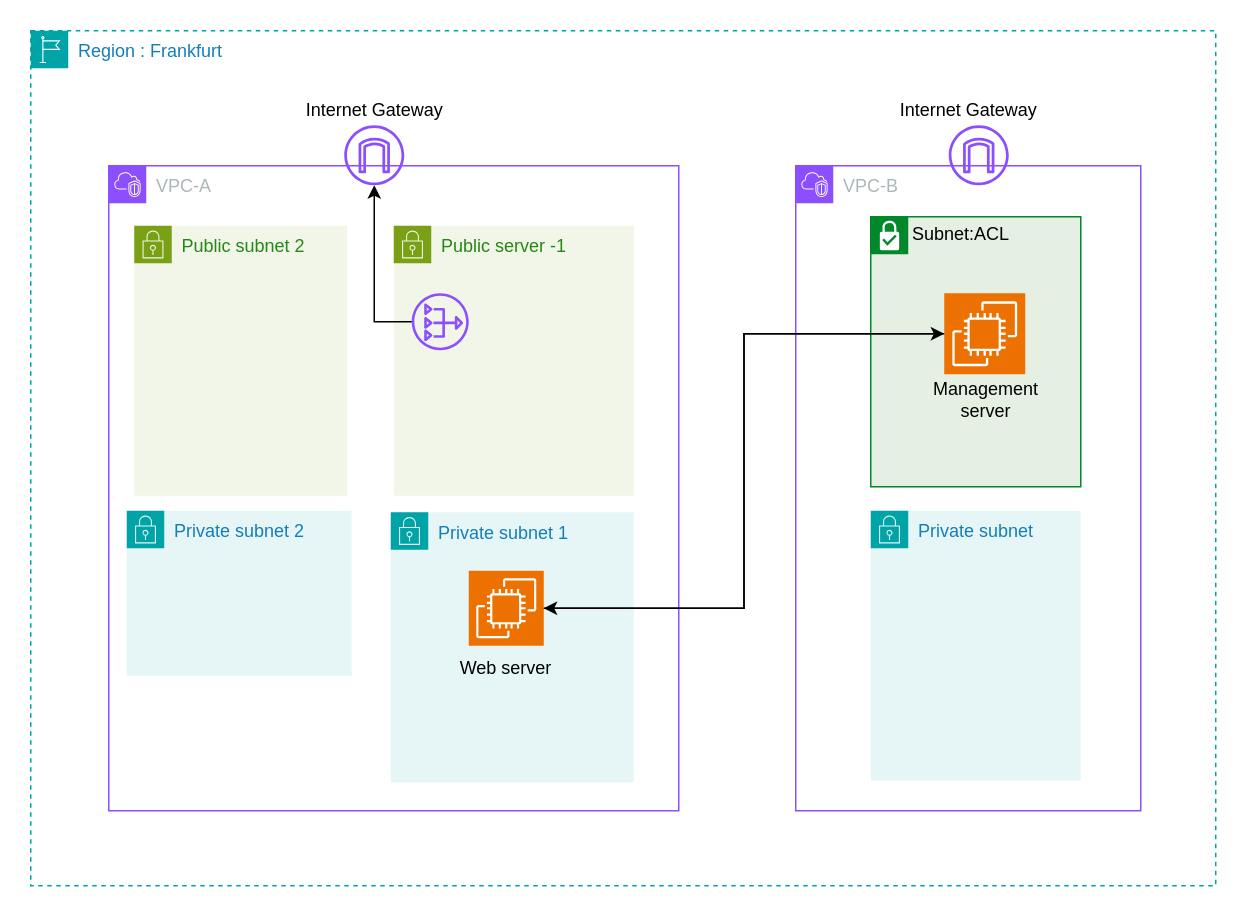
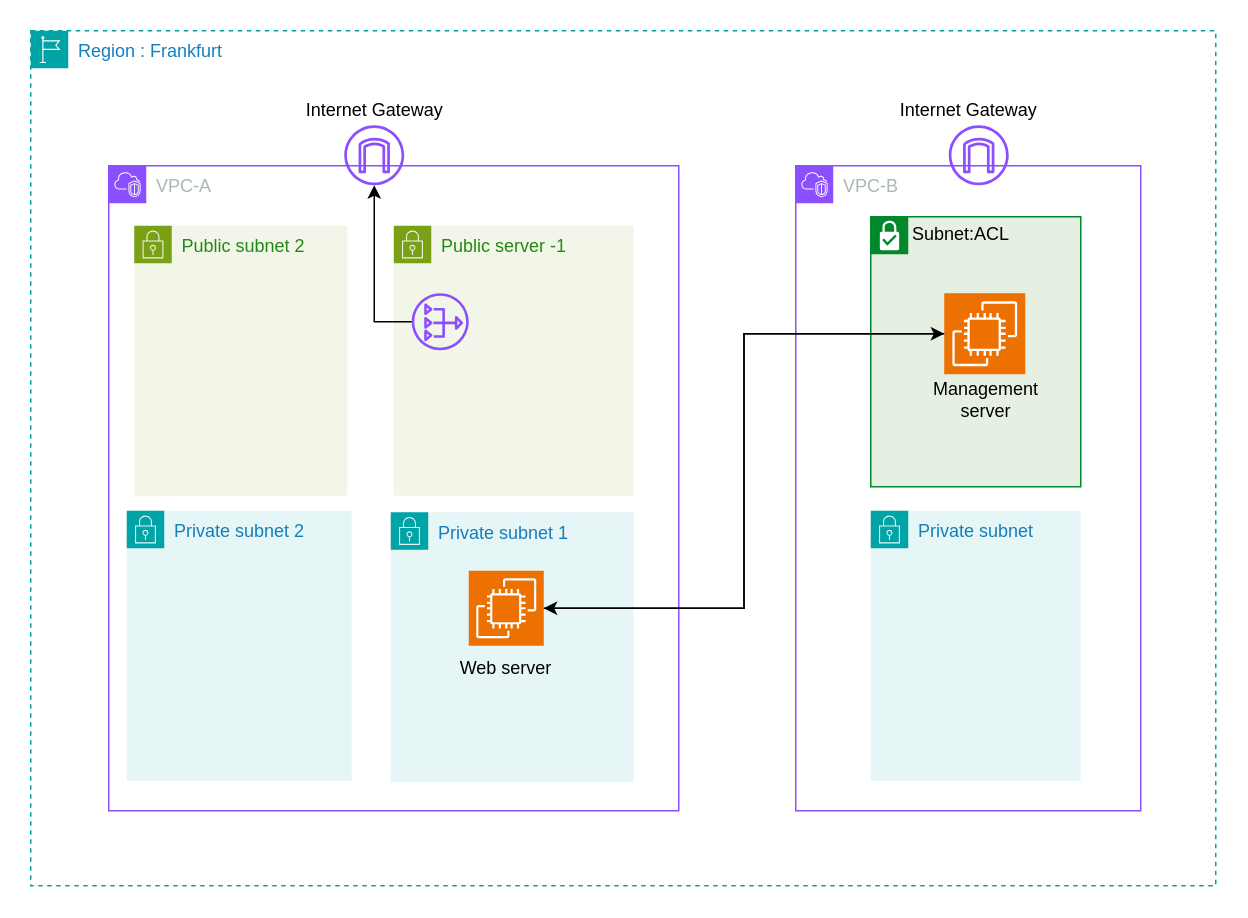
- <mxCell id="13" value="Private subnet 2" style="points=[[0,0],[0.25,0],[0.5,0],[0.75,0],[1,0],[1,0.25],[1,0.5],[1,0.75],[1,1],[0.75,1],[0.5,1],[0.25,1],[0,1],[0,0.75],[0,0.5],[0,0.25]];outlineConnect=0;gradientColor=none;html=1;whiteSpace=wrap;fontSize=12;fontStyle=0;container=1;pointerEvents=0;collapsible=0;recursiveResize=0;shape=mxgraph.aws4.group;grIcon=mxgraph.aws4.group_security_group;grStroke=0;strokeColor=#00A4A6;fillColor=#E6F6F7;verticalAlign=top;align=left;spacingLeft=30;fontColor=#147EBA;dashed=0;" vertex="1" parent="12"><mxGeometry x="12" y="230" width="150" height="110" as="geometry" /></mxCell>
+ <mxCell id="13" value="Private subnet 2" style="points=[[0,0],[0.25,0],[0.5,0],[0.75,0],[1,0],[1,0.25],[1,0.5],[1,0.75],[1,1],[0.75,1],[0.5,1],[0.25,1],[0,1],[0,0.75],[0,0.5],[0,0.25]];outlineConnect=0;gradientColor=none;html=1;whiteSpace=wrap;fontSize=12;fontStyle=0;container=1;pointerEvents=0;collapsible=0;recursiveResize=0;shape=mxgraph.aws4.group;grIcon=mxgraph.aws4.group_security_group;grStroke=0;strokeColor=#00A4A6;fillColor=#E6F6F7;verticalAlign=top;align=left;spacingLeft=30;fontColor=#147EBA;dashed=0;" vertex="1" parent="12"><mxGeometry x="12" y="230" width="150" height="180" as="geometry" /></mxCell>
